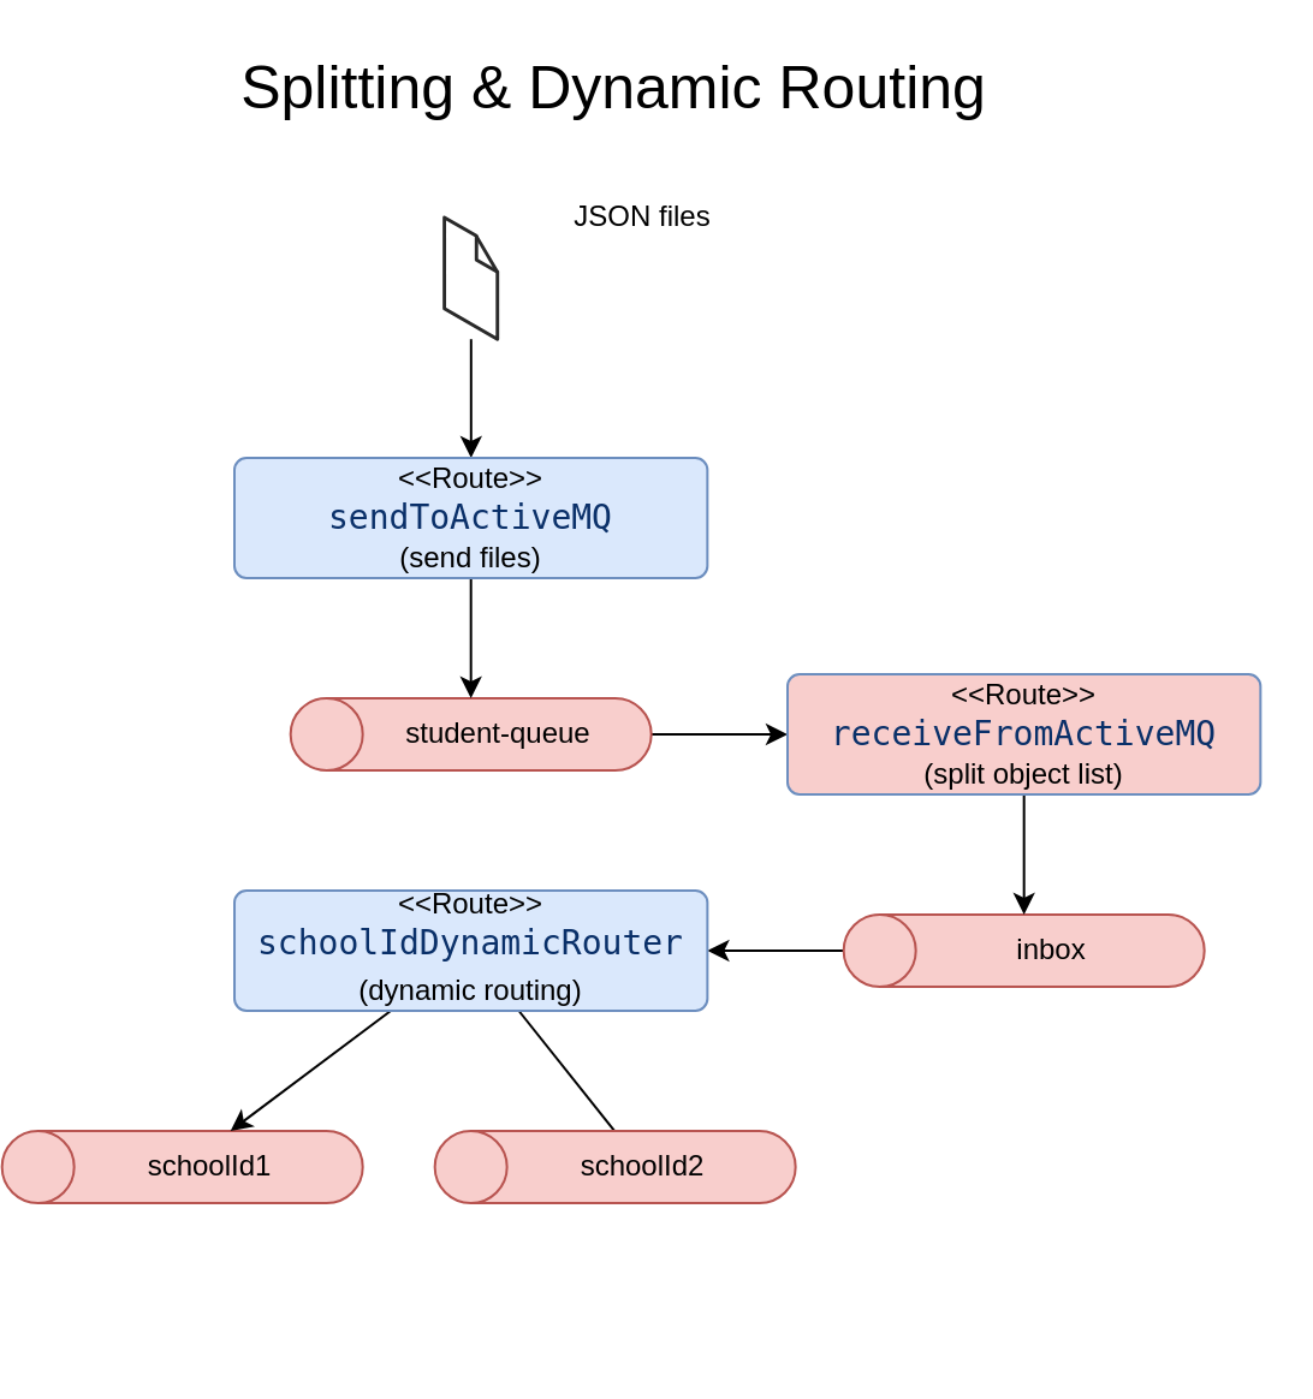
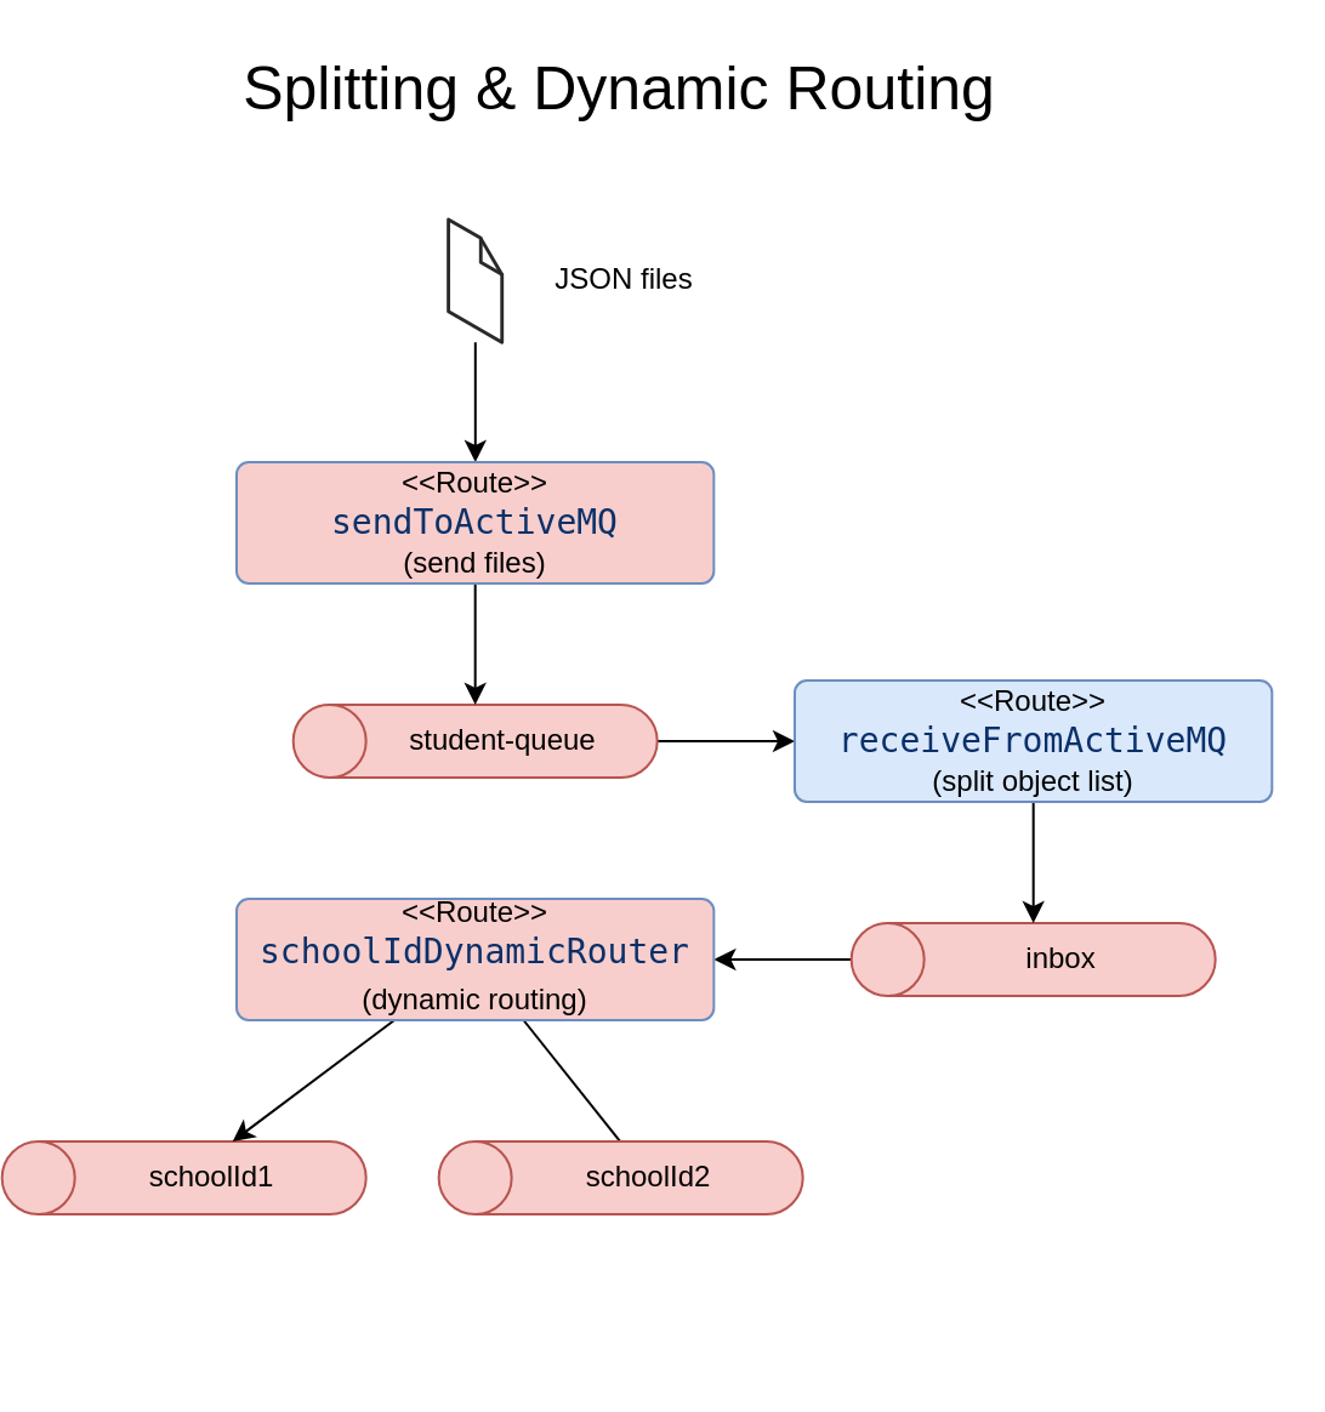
- <mxCell id="9" value="JSON files" style="text;html=1;align=center;verticalAlign=middle;whiteSpace=wrap;rounded=0;" vertex="1" parent="1"><mxGeometry x="222" y="75.3" width="60" height="30" as="geometry" /></mxCell>
+ <mxCell id="9" value="JSON files" style="text;html=1;align=center;verticalAlign=middle;whiteSpace=wrap;rounded=0;" vertex="1" parent="1"><mxGeometry x="212" y="100.3" width="60" height="30" as="geometry" /></mxCell>
- <mxCell id="7" value="&amp;lt;&amp;lt;Route&amp;gt;&amp;gt;&lt;br&gt;&lt;div style=&quot;color: rgb(31, 35, 40); font-family: &amp;quot;Droid Sans Mono&amp;quot;, &amp;quot;monospace&amp;quot;, monospace; font-size: 14px; line-height: 19px; white-space: pre;&quot;&gt;&lt;span style=&quot;color: rgb(10, 48, 105);&quot;&gt;sendToActiveMQ&lt;/span&gt;&lt;/div&gt;(send files)" style="html=1;align=center;verticalAlign=middle;rounded=1;absoluteArcSize=1;arcSize=10;dashed=0;whiteSpace=wrap;fillColor=#dae8fc;strokeColor=#6c8ebf;" vertex="1" parent="1"><mxGeometry x="82" y="190" width="196.67" height="50" as="geometry" /></mxCell>
+ <mxCell id="7" value="&amp;lt;&amp;lt;Route&amp;gt;&amp;gt;&lt;br&gt;&lt;div style=&quot;color: rgb(31, 35, 40); font-family: &amp;quot;Droid Sans Mono&amp;quot;, &amp;quot;monospace&amp;quot;, monospace; font-size: 14px; line-height: 19px; white-space: pre;&quot;&gt;&lt;span style=&quot;color: rgb(10, 48, 105);&quot;&gt;sendToActiveMQ&lt;/span&gt;&lt;/div&gt;(send files)" style="html=1;align=center;verticalAlign=middle;rounded=1;absoluteArcSize=1;arcSize=10;dashed=0;whiteSpace=wrap;fillColor=#f8cecc;strokeColor=#6c8ebf;" vertex="1" parent="1"><mxGeometry x="82" y="190" width="196.67" height="50" as="geometry" /></mxCell>
- <mxCell id="13" value="&amp;lt;&amp;lt;Route&amp;gt;&amp;gt;&lt;br&gt;&lt;div style=&quot;color: rgb(31, 35, 40); font-family: &amp;quot;Droid Sans Mono&amp;quot;, &amp;quot;monospace&amp;quot;, monospace; font-size: 14px; line-height: 19px; white-space: pre;&quot;&gt;&lt;div style=&quot;line-height: 19px;&quot;&gt;&lt;span style=&quot;color: rgb(10, 48, 105);&quot;&gt;receiveFromActiveMQ&lt;/span&gt;&lt;/div&gt;&lt;/div&gt;(split object list)" style="html=1;align=center;verticalAlign=middle;rounded=1;absoluteArcSize=1;arcSize=10;dashed=0;whiteSpace=wrap;fillColor=#f8cecc;strokeColor=#6c8ebf;" vertex="1" parent="1"><mxGeometry x="312" y="280" width="196.67" height="50" as="geometry" /></mxCell>
+ <mxCell id="13" value="&amp;lt;&amp;lt;Route&amp;gt;&amp;gt;&lt;br&gt;&lt;div style=&quot;color: rgb(31, 35, 40); font-family: &amp;quot;Droid Sans Mono&amp;quot;, &amp;quot;monospace&amp;quot;, monospace; font-size: 14px; line-height: 19px; white-space: pre;&quot;&gt;&lt;div style=&quot;line-height: 19px;&quot;&gt;&lt;span style=&quot;color: rgb(10, 48, 105);&quot;&gt;receiveFromActiveMQ&lt;/span&gt;&lt;/div&gt;&lt;/div&gt;(split object list)" style="html=1;align=center;verticalAlign=middle;rounded=1;absoluteArcSize=1;arcSize=10;dashed=0;whiteSpace=wrap;fillColor=#dae8fc;strokeColor=#6c8ebf;" vertex="1" parent="1"><mxGeometry x="312" y="280" width="196.67" height="50" as="geometry" /></mxCell>
- <mxCell id="18" value="&amp;lt;&amp;lt;Route&amp;gt;&amp;gt;&lt;br&gt;&lt;div style=&quot;line-height: 19px; color: rgb(31, 35, 40);&quot;&gt;&lt;div style=&quot;line-height: 19px;&quot;&gt;&lt;span style=&quot;color: rgb(10, 48, 105);&quot;&gt;&lt;font face=&quot;Droid Sans Mono, monospace, monospace&quot; color=&quot;#0a3069&quot;&gt;&lt;span style=&quot;font-size: 14px; white-space: pre;&quot;&gt;schoolIdDynamicRouter&lt;/span&gt;&lt;/font&gt;&lt;/span&gt;&lt;/div&gt;&lt;div style=&quot;line-height: 19px;&quot;&gt;&lt;span style=&quot;color: light-dark(rgb(0, 0, 0), rgb(255, 255, 255)); font-family: Helvetica; font-size: 12px; white-space: normal; background-color: transparent;&quot;&gt;(dynamic routing)&lt;/span&gt;&lt;/div&gt;&lt;/div&gt;" style="html=1;align=center;verticalAlign=middle;rounded=1;absoluteArcSize=1;arcSize=10;dashed=0;whiteSpace=wrap;fillColor=#dae8fc;strokeColor=#6c8ebf;" vertex="1" parent="1"><mxGeometry x="82.01" y="370" width="196.67" height="50" as="geometry" /></mxCell>
+ <mxCell id="18" value="&amp;lt;&amp;lt;Route&amp;gt;&amp;gt;&lt;br&gt;&lt;div style=&quot;line-height: 19px; color: rgb(31, 35, 40);&quot;&gt;&lt;div style=&quot;line-height: 19px;&quot;&gt;&lt;span style=&quot;color: rgb(10, 48, 105);&quot;&gt;&lt;font face=&quot;Droid Sans Mono, monospace, monospace&quot; color=&quot;#0a3069&quot;&gt;&lt;span style=&quot;font-size: 14px; white-space: pre;&quot;&gt;schoolIdDynamicRouter&lt;/span&gt;&lt;/font&gt;&lt;/span&gt;&lt;/div&gt;&lt;div style=&quot;line-height: 19px;&quot;&gt;&lt;span style=&quot;color: light-dark(rgb(0, 0, 0), rgb(255, 255, 255)); font-family: Helvetica; font-size: 12px; white-space: normal; background-color: transparent;&quot;&gt;(dynamic routing)&lt;/span&gt;&lt;/div&gt;&lt;/div&gt;" style="html=1;align=center;verticalAlign=middle;rounded=1;absoluteArcSize=1;arcSize=10;dashed=0;whiteSpace=wrap;fillColor=#f8cecc;strokeColor=#6c8ebf;" vertex="1" parent="1"><mxGeometry x="82.01" y="370" width="196.67" height="50" as="geometry" /></mxCell>
